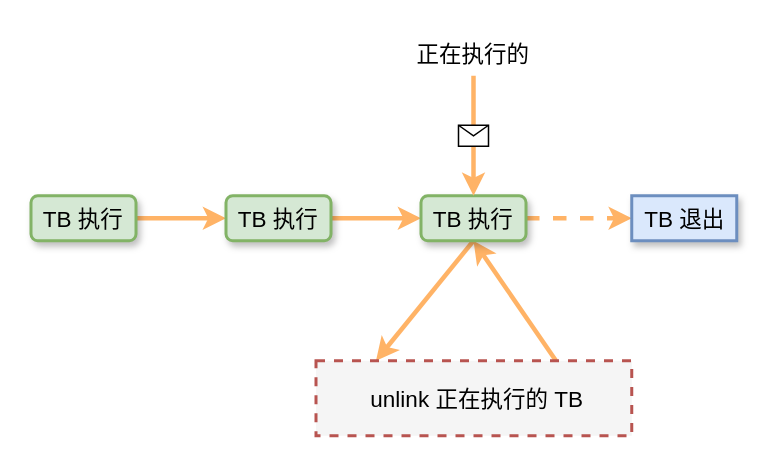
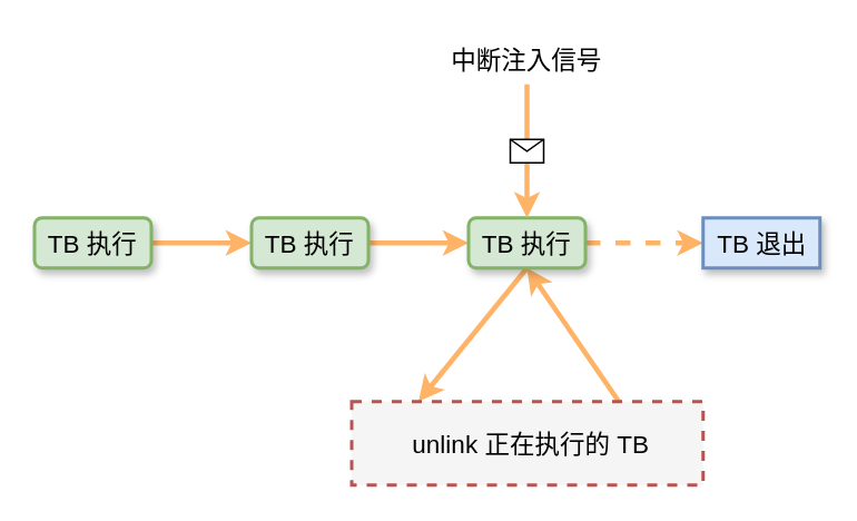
- <mxCell id="12" value="正在执行的" style="text;html=1;strokeColor=none;fillColor=none;align=center;verticalAlign=middle;whiteSpace=wrap;rounded=0;fontFamily=Helvetica;fontSize=15;fontColor=default;" parent="1" vertex="1"><mxGeometry x="260" y="20" width="110" height="30" as="geometry" /></mxCell>
+ <mxCell id="12" value="中断注入信号" style="text;html=1;strokeColor=none;fillColor=none;align=center;verticalAlign=middle;whiteSpace=wrap;rounded=0;fontFamily=Helvetica;fontSize=15;fontColor=default;" parent="1" vertex="1"><mxGeometry x="260" y="20" width="110" height="30" as="geometry" /></mxCell>
